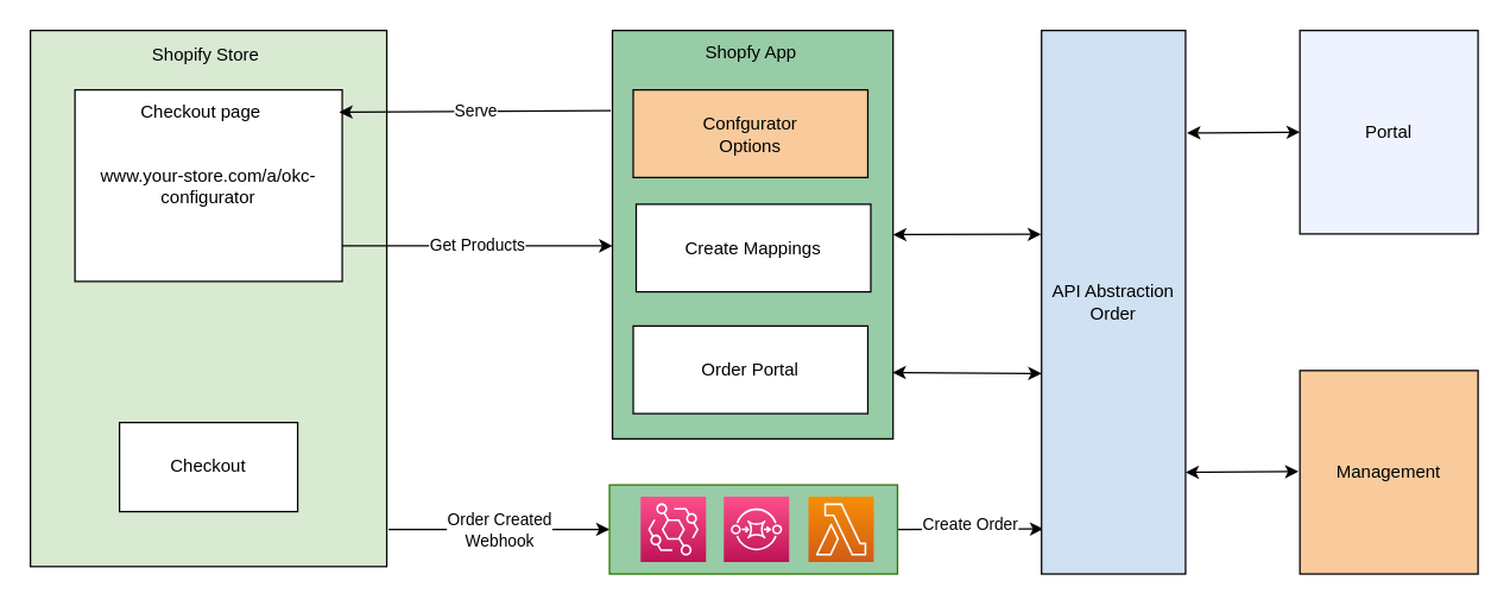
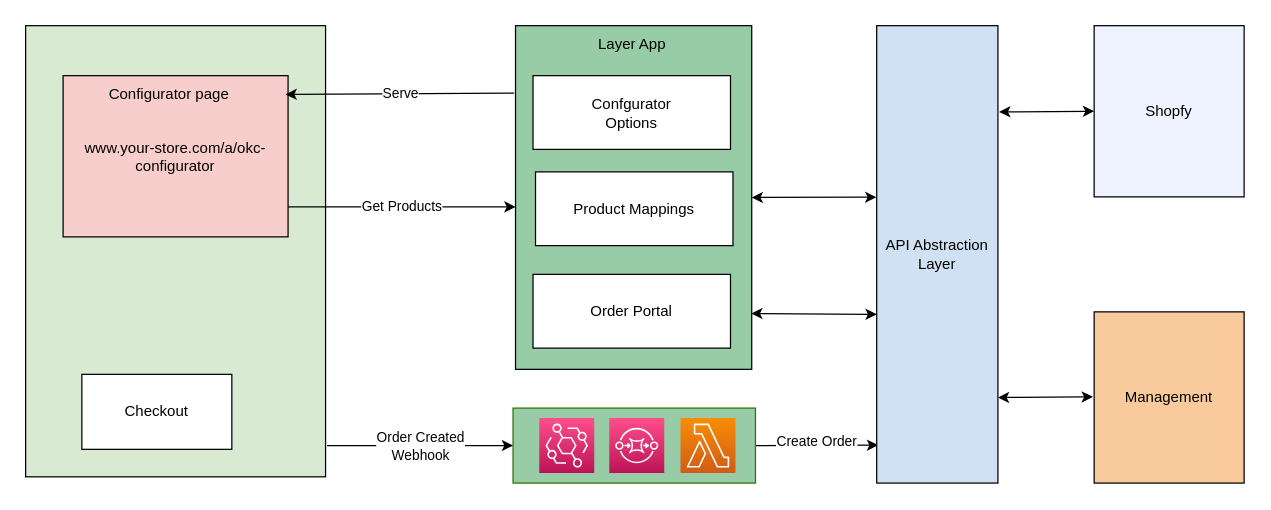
- <mxCell id="9" value="Shopfy App" style="text;html=1;strokeColor=none;fillColor=none;align=center;verticalAlign=middle;whiteSpace=wrap;rounded=0;" vertex="1" parent="1"><mxGeometry x="441.5" y="20" width="127" height="30" as="geometry" /></mxCell>
+ <mxCell id="9" value="Layer App" style="text;html=1;strokeColor=none;fillColor=none;align=center;verticalAlign=middle;whiteSpace=wrap;rounded=0;" vertex="1" parent="1"><mxGeometry x="441.5" y="20" width="127" height="30" as="geometry" /></mxCell>
- <mxCell id="3" value="Shopify Store&amp;nbsp;" style="text;html=1;strokeColor=none;fillColor=none;align=center;verticalAlign=middle;whiteSpace=wrap;rounded=0;" vertex="1" parent="1"><mxGeometry x="100" y="22" width="80" height="30" as="geometry" /></mxCell>
- <mxCell id="5" value="Checkout page" style="text;html=1;strokeColor=none;fillColor=none;align=center;verticalAlign=middle;whiteSpace=wrap;rounded=0;" vertex="1" parent="1"><mxGeometry x="71.57" y="60" width="125.62" height="30" as="geometry" /></mxCell>
+ <mxCell id="5" value="Configurator page" style="text;html=1;strokeColor=none;fillColor=none;align=center;verticalAlign=middle;whiteSpace=wrap;rounded=0;" vertex="1" parent="1"><mxGeometry x="71.57" y="60" width="125.62" height="30" as="geometry" /></mxCell>
- <mxCell id="12" value="Portal" style="rounded=0;whiteSpace=wrap;html=1;fillColor=#eff3ff;strokeColor=#000000;" vertex="1" parent="1"><mxGeometry x="875" y="20" width="120" height="137" as="geometry" /></mxCell>
+ <mxCell id="12" value="Shopfy" style="rounded=0;whiteSpace=wrap;html=1;fillColor=#eff3ff;strokeColor=#000000;" vertex="1" parent="1"><mxGeometry x="875" y="20" width="120" height="137" as="geometry" /></mxCell>
- <mxCell id="10" value="Confgurator&lt;br&gt;Options" style="rounded=0;whiteSpace=wrap;html=1;fillColor=#f9cb9c;" vertex="1" parent="1"><mxGeometry x="426" y="60" width="158" height="59" as="geometry" /></mxCell>
+ <mxCell id="10" value="Confgurator&lt;br&gt;Options" style="rounded=0;whiteSpace=wrap;html=1;" vertex="1" parent="1"><mxGeometry x="426" y="60" width="158" height="59" as="geometry" /></mxCell>
- <mxCell id="4" value="www.your-store.com/a/okc-configurator" style="rounded=0;whiteSpace=wrap;html=1;" vertex="1" parent="1"><mxGeometry x="50" y="60" width="180" height="129" as="geometry" /></mxCell>
+ <mxCell id="4" value="www.your-store.com/a/okc-configurator" style="rounded=0;whiteSpace=wrap;html=1;fillColor=#f8cecc;" vertex="1" parent="1"><mxGeometry x="50" y="60" width="180" height="129" as="geometry" /></mxCell>
- <mxCell id="14" value="Create Mappings" style="rounded=0;whiteSpace=wrap;html=1;" vertex="1" parent="1"><mxGeometry x="428" y="137" width="158" height="59" as="geometry" /></mxCell>
+ <mxCell id="14" value="Product Mappings" style="rounded=0;whiteSpace=wrap;html=1;" vertex="1" parent="1"><mxGeometry x="428" y="137" width="158" height="59" as="geometry" /></mxCell>
- <mxCell id="25" value="&lt;font color=&quot;#000000&quot;&gt;API Abstraction Order&lt;/font&gt;" style="rounded=0;whiteSpace=wrap;html=1;fillColor=#d0e1f3;fontColor=#ffffff;strokeColor=#000000;" vertex="1" parent="1"><mxGeometry x="701" y="20" width="97" height="366" as="geometry" /></mxCell>
+ <mxCell id="25" value="&lt;font color=&quot;#000000&quot;&gt;API Abstraction Layer&lt;/font&gt;" style="rounded=0;whiteSpace=wrap;html=1;fillColor=#d0e1f3;fontColor=#ffffff;strokeColor=#000000;" vertex="1" parent="1"><mxGeometry x="701" y="20" width="97" height="366" as="geometry" /></mxCell>
- <mxCell id="13" value="Checkout" style="rounded=0;whiteSpace=wrap;html=1;" vertex="1" parent="1"><mxGeometry x="80" y="284" width="120" height="60" as="geometry" /></mxCell>
+ <mxCell id="13" value="Checkout" style="rounded=0;whiteSpace=wrap;html=1;" vertex="1" parent="1"><mxGeometry x="65" y="299" width="120" height="60" as="geometry" /></mxCell>
